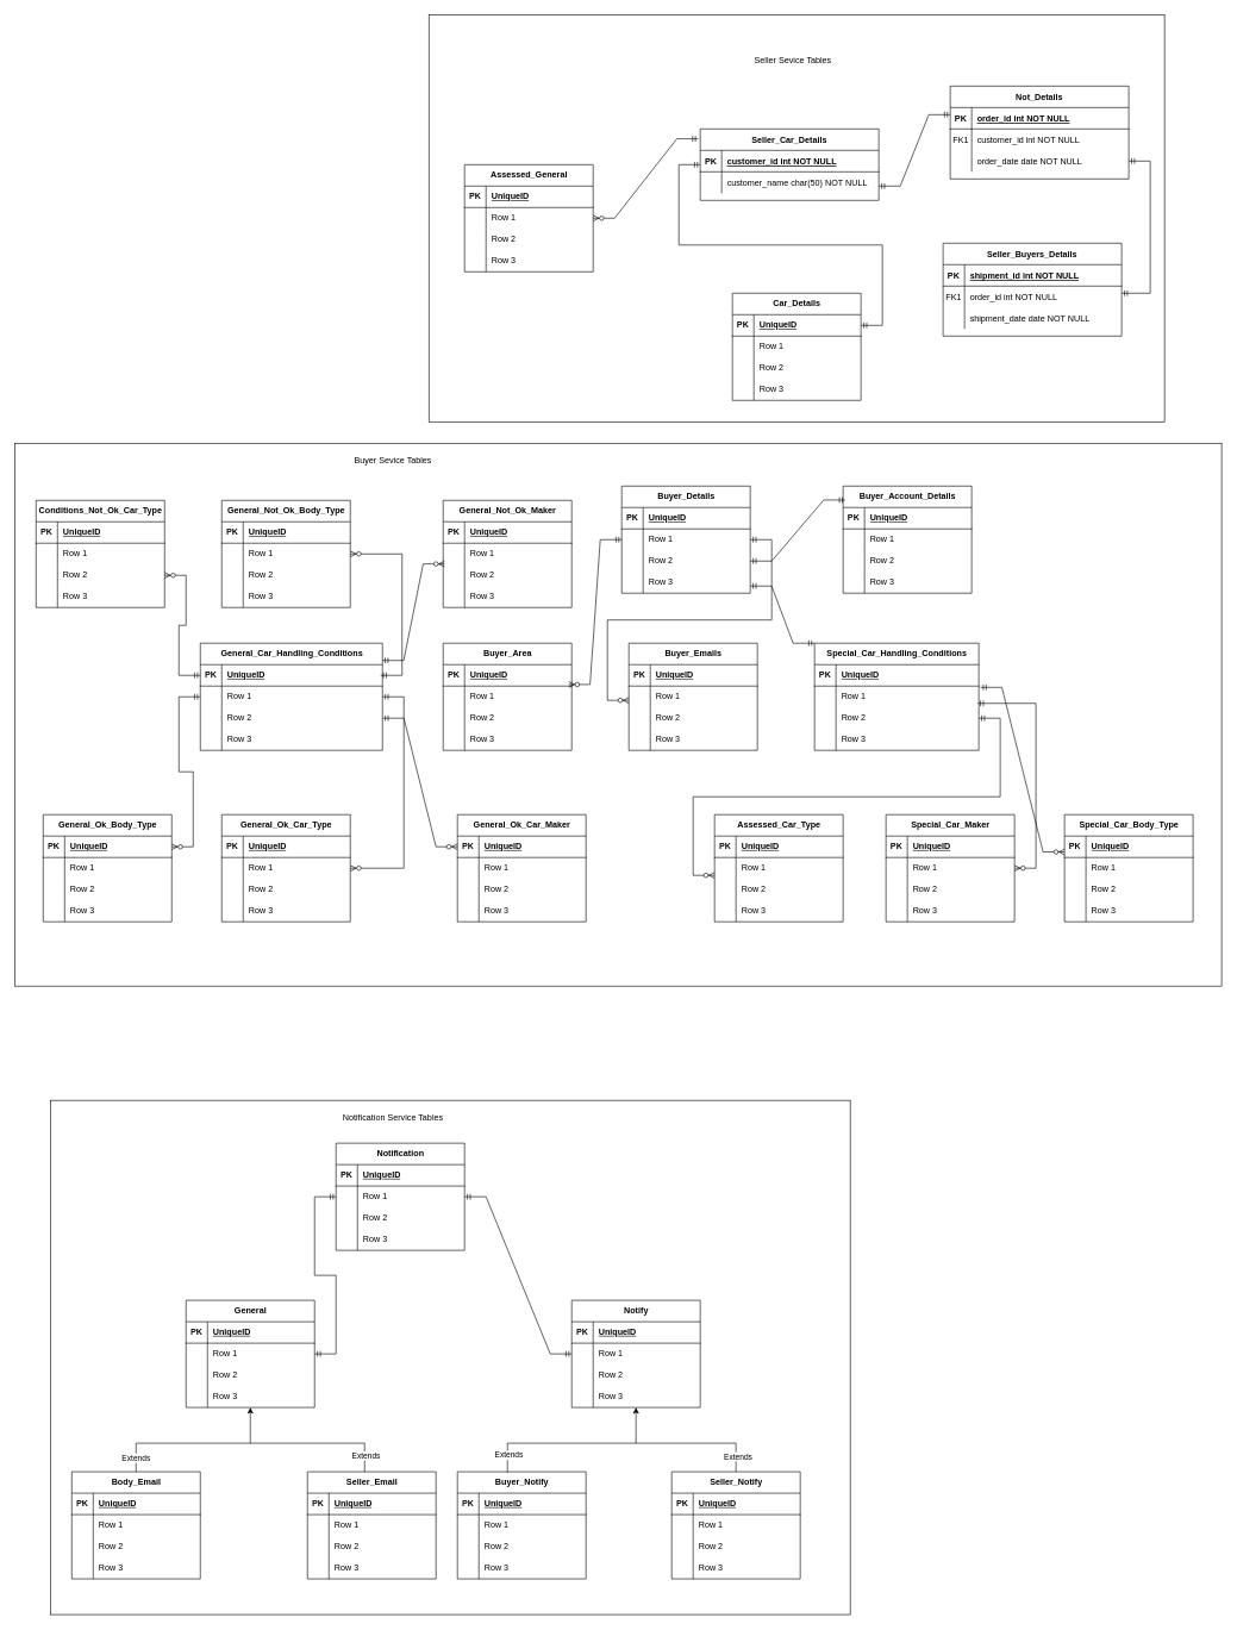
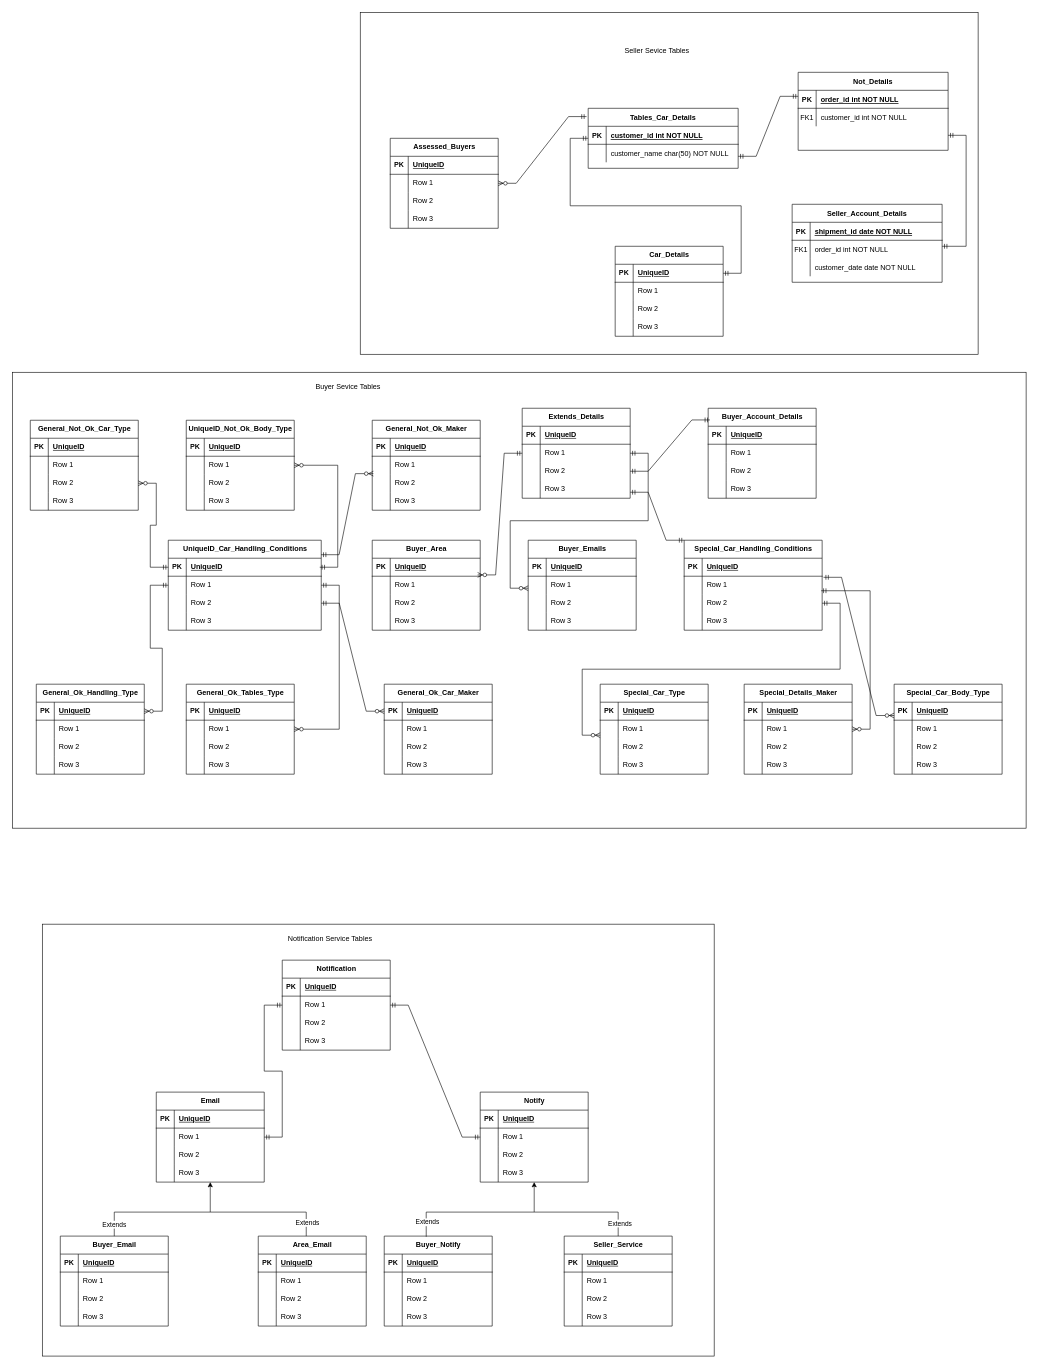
- <mxCell id="62" value="Seller Sevice Tables" style="text;html=1;align=center;verticalAlign=middle;whiteSpace=wrap;rounded=0;" parent="1" vertex="1"><mxGeometry x="1030" y="70" width="160" height="30" as="geometry" /></mxCell>
+ <mxCell id="62" value="Seller Sevice Tables" style="text;html=1;align=center;verticalAlign=middle;whiteSpace=wrap;rounded=0;" parent="1" vertex="1"><mxGeometry x="1015" y="70" width="160" height="30" as="geometry" /></mxCell>
- <mxCell id="25" value="Seller_Car_Details" style="shape=table;startSize=30;container=1;collapsible=1;childLayout=tableLayout;fixedRows=1;rowLines=0;fontStyle=1;align=center;resizeLast=1;" parent="1" vertex="1"><mxGeometry x="980" y="180" width="250" height="100" as="geometry" /></mxCell>
+ <mxCell id="25" value="Tables_Car_Details" style="shape=table;startSize=30;container=1;collapsible=1;childLayout=tableLayout;fixedRows=1;rowLines=0;fontStyle=1;align=center;resizeLast=1;" parent="1" vertex="1"><mxGeometry x="980" y="180" width="250" height="100" as="geometry" /></mxCell>
- <mxCell id="14" value="order_date date NOT NULL" style="shape=partialRectangle;overflow=hidden;connectable=0;fillColor=none;top=0;left=0;bottom=0;right=0;align=left;spacingLeft=6;" parent="12" vertex="1"><mxGeometry x="30" width="220" height="30" as="geometry"><mxRectangle width="220" height="30" as="alternateBounds" /></mxGeometry></mxCell>
- <mxCell id="45" value="Assessed_General" style="shape=table;startSize=30;container=1;collapsible=1;childLayout=tableLayout;fixedRows=1;rowLines=0;fontStyle=1;align=center;resizeLast=1;html=1;" parent="1" vertex="1"><mxGeometry x="650" y="230" width="180" height="150" as="geometry" /></mxCell>
+ <mxCell id="45" value="Assessed_Buyers" style="shape=table;startSize=30;container=1;collapsible=1;childLayout=tableLayout;fixedRows=1;rowLines=0;fontStyle=1;align=center;resizeLast=1;html=1;" parent="1" vertex="1"><mxGeometry x="650" y="230" width="180" height="150" as="geometry" /></mxCell>
- <mxCell id="15" value="Seller_Buyers_Details" style="shape=table;startSize=30;container=1;collapsible=1;childLayout=tableLayout;fixedRows=1;rowLines=0;fontStyle=1;align=center;resizeLast=1;" parent="1" vertex="1"><mxGeometry x="1320" y="340" width="250" height="130" as="geometry" /></mxCell>
+ <mxCell id="15" value="Seller_Account_Details" style="shape=table;startSize=30;container=1;collapsible=1;childLayout=tableLayout;fixedRows=1;rowLines=0;fontStyle=1;align=center;resizeLast=1;" parent="1" vertex="1"><mxGeometry x="1320" y="340" width="250" height="130" as="geometry" /></mxCell>
- <mxCell id="18" value="shipment_id int NOT NULL " style="shape=partialRectangle;overflow=hidden;connectable=0;fillColor=none;top=0;left=0;bottom=0;right=0;align=left;spacingLeft=6;fontStyle=5;" parent="16" vertex="1"><mxGeometry x="30" width="220" height="30" as="geometry"><mxRectangle width="220" height="30" as="alternateBounds" /></mxGeometry></mxCell>
+ <mxCell id="18" value="shipment_id date NOT NULL " style="shape=partialRectangle;overflow=hidden;connectable=0;fillColor=none;top=0;left=0;bottom=0;right=0;align=left;spacingLeft=6;fontStyle=5;" parent="16" vertex="1"><mxGeometry x="30" width="220" height="30" as="geometry"><mxRectangle width="220" height="30" as="alternateBounds" /></mxGeometry></mxCell>
- <mxCell id="24" value="shipment_date date NOT NULL" style="shape=partialRectangle;overflow=hidden;connectable=0;fillColor=none;top=0;left=0;bottom=0;right=0;align=left;spacingLeft=6;" parent="22" vertex="1"><mxGeometry x="30" width="220" height="30" as="geometry"><mxRectangle width="220" height="30" as="alternateBounds" /></mxGeometry></mxCell>
+ <mxCell id="24" value="customer_date date NOT NULL" style="shape=partialRectangle;overflow=hidden;connectable=0;fillColor=none;top=0;left=0;bottom=0;right=0;align=left;spacingLeft=6;" parent="22" vertex="1"><mxGeometry x="30" width="220" height="30" as="geometry"><mxRectangle width="220" height="30" as="alternateBounds" /></mxGeometry></mxCell>
- <mxCell id="271" value="Buyer Sevice Tables" style="text;html=1;align=center;verticalAlign=middle;whiteSpace=wrap;rounded=0;" vertex="1" parent="1"><mxGeometry x="490" y="630" width="120" height="30" as="geometry" /></mxCell>
+ <mxCell id="271" value="Buyer Sevice Tables" style="text;html=1;align=center;verticalAlign=middle;whiteSpace=wrap;rounded=0;" vertex="1" parent="1"><mxGeometry x="520" y="630" width="120" height="30" as="geometry" /></mxCell>
- <mxCell id="63" value="Buyer_Details" style="shape=table;startSize=30;container=1;collapsible=1;childLayout=tableLayout;fixedRows=1;rowLines=0;fontStyle=1;align=center;resizeLast=1;html=1;" parent="1" vertex="1"><mxGeometry y="680" width="180" height="150" as="geometry" x="870" /></mxCell>
+ <mxCell id="63" value="Extends_Details" style="shape=table;startSize=30;container=1;collapsible=1;childLayout=tableLayout;fixedRows=1;rowLines=0;fontStyle=1;align=center;resizeLast=1;html=1;" parent="1" vertex="1"><mxGeometry y="680" width="180" height="150" as="geometry" x="870" /></mxCell>
- <mxCell id="229" value="Conditions_Not_Ok_Car_Type" style="shape=table;startSize=30;container=1;collapsible=1;childLayout=tableLayout;fixedRows=1;rowLines=0;fontStyle=1;align=center;resizeLast=1;html=1;" vertex="1" parent="1"><mxGeometry x="50" y="700" width="180" height="150" as="geometry" /></mxCell>
+ <mxCell id="229" value="General_Not_Ok_Car_Type" style="shape=table;startSize=30;container=1;collapsible=1;childLayout=tableLayout;fixedRows=1;rowLines=0;fontStyle=1;align=center;resizeLast=1;html=1;" vertex="1" parent="1"><mxGeometry x="50" y="700" width="180" height="150" as="geometry" /></mxCell>
- <mxCell id="242" value="General_Not_Ok_Body_Type" style="shape=table;startSize=30;container=1;collapsible=1;childLayout=tableLayout;fixedRows=1;rowLines=0;fontStyle=1;align=center;resizeLast=1;html=1;" vertex="1" parent="1"><mxGeometry x="310" y="700" width="180" height="150" as="geometry" /></mxCell>
+ <mxCell id="242" value="UniqueID_Not_Ok_Body_Type" style="shape=table;startSize=30;container=1;collapsible=1;childLayout=tableLayout;fixedRows=1;rowLines=0;fontStyle=1;align=center;resizeLast=1;html=1;" vertex="1" parent="1"><mxGeometry x="310" y="700" width="180" height="150" as="geometry" /></mxCell>
- <mxCell id="115" value="General_Car_Handling_Conditions" style="shape=table;startSize=30;container=1;collapsible=1;childLayout=tableLayout;fixedRows=1;rowLines=0;fontStyle=1;align=center;resizeLast=1;html=1;" parent="1" vertex="1"><mxGeometry x="280" y="900" width="255" height="150" as="geometry" /></mxCell>
+ <mxCell id="115" value="UniqueID_Car_Handling_Conditions" style="shape=table;startSize=30;container=1;collapsible=1;childLayout=tableLayout;fixedRows=1;rowLines=0;fontStyle=1;align=center;resizeLast=1;html=1;" parent="1" vertex="1"><mxGeometry x="280" y="900" width="255" height="150" as="geometry" /></mxCell>
- <mxCell id="213" value="General_Ok_Body_Type" style="shape=table;startSize=30;container=1;collapsible=1;childLayout=tableLayout;fixedRows=1;rowLines=0;fontStyle=1;align=center;resizeLast=1;html=1;" vertex="1" parent="1"><mxGeometry x="60" y="1140" width="180" height="150" as="geometry" /></mxCell>
+ <mxCell id="213" value="General_Ok_Handling_Type" style="shape=table;startSize=30;container=1;collapsible=1;childLayout=tableLayout;fixedRows=1;rowLines=0;fontStyle=1;align=center;resizeLast=1;html=1;" vertex="1" parent="1"><mxGeometry x="60" y="1140" width="180" height="150" as="geometry" /></mxCell>
- <mxCell id="187" value="General_Ok_Car_Type" style="shape=table;startSize=30;container=1;collapsible=1;childLayout=tableLayout;fixedRows=1;rowLines=0;fontStyle=1;align=center;resizeLast=1;html=1;" vertex="1" parent="1"><mxGeometry x="310" y="1140" width="180" height="150" as="geometry" /></mxCell>
+ <mxCell id="187" value="General_Ok_Tables_Type" style="shape=table;startSize=30;container=1;collapsible=1;childLayout=tableLayout;fixedRows=1;rowLines=0;fontStyle=1;align=center;resizeLast=1;html=1;" vertex="1" parent="1"><mxGeometry x="310" y="1140" width="180" height="150" as="geometry" /></mxCell>
- <mxCell id="145" value="Assessed_Car_Type" style="shape=table;startSize=30;container=1;collapsible=1;childLayout=tableLayout;fixedRows=1;rowLines=0;fontStyle=1;align=center;resizeLast=1;html=1;" vertex="1" parent="1"><mxGeometry x="1000" y="1140" width="180" height="150" as="geometry" /></mxCell>
+ <mxCell id="145" value="Special_Car_Type" style="shape=table;startSize=30;container=1;collapsible=1;childLayout=tableLayout;fixedRows=1;rowLines=0;fontStyle=1;align=center;resizeLast=1;html=1;" vertex="1" parent="1"><mxGeometry x="1000" y="1140" width="180" height="150" as="geometry" /></mxCell>
- <mxCell id="158" value="Special_Car_Maker" style="shape=table;startSize=30;container=1;collapsible=1;childLayout=tableLayout;fixedRows=1;rowLines=0;fontStyle=1;align=center;resizeLast=1;html=1;" vertex="1" parent="1"><mxGeometry x="1240" y="1140" width="180" height="150" as="geometry" /></mxCell>
+ <mxCell id="158" value="Special_Details_Maker" style="shape=table;startSize=30;container=1;collapsible=1;childLayout=tableLayout;fixedRows=1;rowLines=0;fontStyle=1;align=center;resizeLast=1;html=1;" vertex="1" parent="1"><mxGeometry x="1240" y="1140" width="180" height="150" as="geometry" /></mxCell>
- <mxCell id="285" value="General" style="shape=table;startSize=30;container=1;collapsible=1;childLayout=tableLayout;fixedRows=1;rowLines=0;fontStyle=1;align=center;resizeLast=1;html=1;" vertex="1" parent="1"><mxGeometry x="260" y="1820" width="180" height="150" as="geometry" /></mxCell>
+ <mxCell id="285" value="Email" style="shape=table;startSize=30;container=1;collapsible=1;childLayout=tableLayout;fixedRows=1;rowLines=0;fontStyle=1;align=center;resizeLast=1;html=1;" vertex="1" parent="1"><mxGeometry x="260" y="1820" width="180" height="150" as="geometry" /></mxCell>
- <mxCell id="314" value="Body_Email" style="shape=table;startSize=30;container=1;collapsible=1;childLayout=tableLayout;fixedRows=1;rowLines=0;fontStyle=1;align=center;resizeLast=1;html=1;" vertex="1" parent="313"><mxGeometry y="40" width="180" height="150" as="geometry" /></mxCell>
+ <mxCell id="314" value="Buyer_Email" style="shape=table;startSize=30;container=1;collapsible=1;childLayout=tableLayout;fixedRows=1;rowLines=0;fontStyle=1;align=center;resizeLast=1;html=1;" vertex="1" parent="313"><mxGeometry y="40" width="180" height="150" as="geometry" /></mxCell>
- <mxCell id="327" value="Seller_Email" style="shape=table;startSize=30;container=1;collapsible=1;childLayout=tableLayout;fixedRows=1;rowLines=0;fontStyle=1;align=center;resizeLast=1;html=1;" vertex="1" parent="313"><mxGeometry x="330" y="40" width="180" height="150" as="geometry" /></mxCell>
+ <mxCell id="327" value="Area_Email" style="shape=table;startSize=30;container=1;collapsible=1;childLayout=tableLayout;fixedRows=1;rowLines=0;fontStyle=1;align=center;resizeLast=1;html=1;" vertex="1" parent="313"><mxGeometry x="330" y="40" width="180" height="150" as="geometry" /></mxCell>
- <mxCell id="360" value="Seller_Notify" style="shape=table;startSize=30;container=1;collapsible=1;childLayout=tableLayout;fixedRows=1;rowLines=0;fontStyle=1;align=center;resizeLast=1;html=1;" vertex="1" parent="1"><mxGeometry x="940" y="2060" width="180" height="150" as="geometry" /></mxCell>
+ <mxCell id="360" value="Seller_Service" style="shape=table;startSize=30;container=1;collapsible=1;childLayout=tableLayout;fixedRows=1;rowLines=0;fontStyle=1;align=center;resizeLast=1;html=1;" vertex="1" parent="1"><mxGeometry x="940" y="2060" width="180" height="150" as="geometry" /></mxCell>
